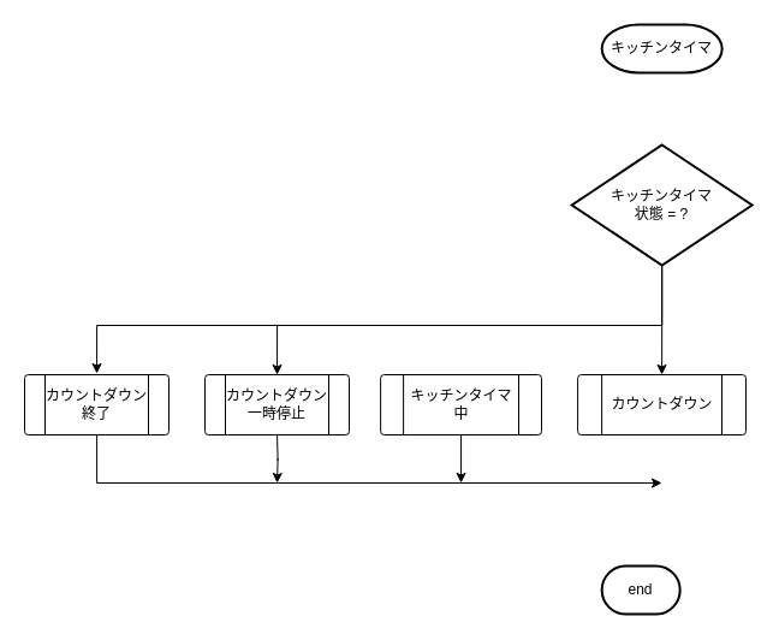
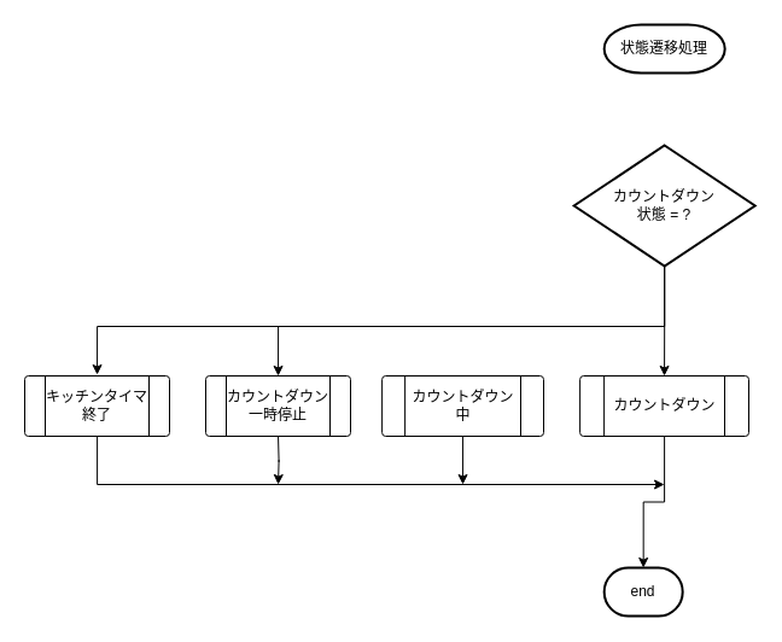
- <mxCell id="14" value="キッチンタイマ" style="strokeWidth=2;html=1;shape=mxgraph.flowchart.terminator;whiteSpace=wrap;" parent="1" vertex="1"><mxGeometry x="500.18" y="20" width="100" height="40" as="geometry" /></mxCell>
+ <mxCell id="14" value="状態遷移処理" style="strokeWidth=2;html=1;shape=mxgraph.flowchart.terminator;whiteSpace=wrap;" parent="1" vertex="1"><mxGeometry x="500.18" y="20" width="100" height="40" as="geometry" /></mxCell>
- <mxCell id="5" value="キッチンタイマ&lt;br&gt;状態 = ?" style="strokeWidth=2;html=1;shape=mxgraph.flowchart.decision;whiteSpace=wrap;" parent="1" vertex="1"><mxGeometry x="475.18" y="120" width="150" height="100" as="geometry" /></mxCell>
+ <mxCell id="5" value="カウントダウン&lt;br&gt;状態 = ?" style="strokeWidth=2;html=1;shape=mxgraph.flowchart.decision;whiteSpace=wrap;" parent="1" vertex="1"><mxGeometry x="475.18" y="120" width="150" height="100" as="geometry" /></mxCell>
- <mxCell id="12" value="カウントダウン&lt;br&gt;終了" style="verticalLabelPosition=middle;verticalAlign=middle;html=1;shape=process;whiteSpace=wrap;rounded=1;size=0.14;arcSize=6;labelPosition=center;align=center;" parent="1" vertex="1"><mxGeometry x="20" y="311" width="120" height="50" as="geometry" /></mxCell>
+ <mxCell id="12" value="キッチンタイマ&lt;br&gt;終了" style="verticalLabelPosition=middle;verticalAlign=middle;html=1;shape=process;whiteSpace=wrap;rounded=1;size=0.14;arcSize=6;labelPosition=center;align=center;" parent="1" vertex="1"><mxGeometry x="20" y="311" width="120" height="50" as="geometry" /></mxCell>
- <mxCell id="9" value="キッチンタイマ&lt;br&gt;中" style="verticalLabelPosition=middle;verticalAlign=middle;html=1;shape=process;whiteSpace=wrap;rounded=1;size=0.14;arcSize=6;labelPosition=center;align=center;" parent="1" vertex="1"><mxGeometry x="316.12" y="311" width="133.88" height="50" as="geometry" /></mxCell>
+ <mxCell id="9" value="カウントダウン&lt;br&gt;中" style="verticalLabelPosition=middle;verticalAlign=middle;html=1;shape=process;whiteSpace=wrap;rounded=1;size=0.14;arcSize=6;labelPosition=center;align=center;" parent="1" vertex="1"><mxGeometry x="316.12" y="311" width="133.88" height="50" as="geometry" /></mxCell>
+ <mxCell id="10" value="" style="edgeStyle=orthogonalEdgeStyle;rounded=0;orthogonalLoop=1;jettySize=auto;html=1;entryX=0.5;entryY=0;entryDx=0;entryDy=0;entryPerimeter=0;" parent="1" source="11" target="15" edge="1"><mxGeometry relative="1" as="geometry"><mxPoint x="550.06" y="461" as="targetPoint" /></mxGeometry></mxCell>
